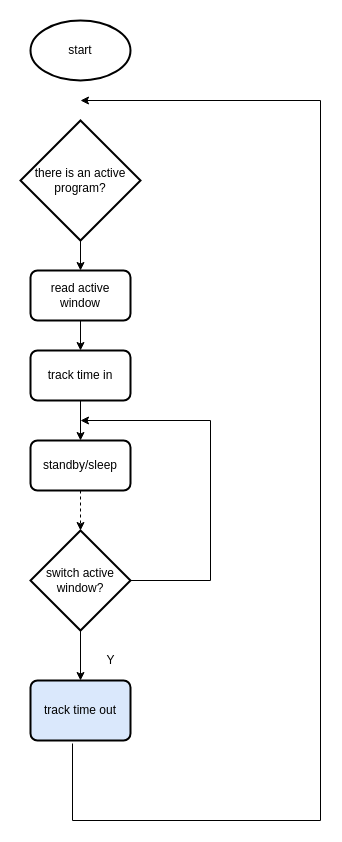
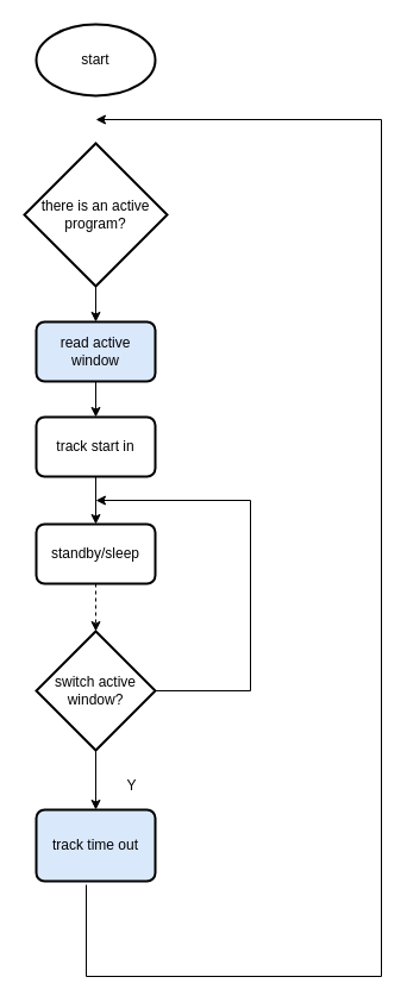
- <mxCell id="4" value="read active window" style="rounded=1;whiteSpace=wrap;html=1;absoluteArcSize=1;arcSize=14;strokeWidth=2;" vertex="1" parent="1"><mxGeometry x="30" y="270" width="100" height="50" as="geometry" /></mxCell>
+ <mxCell id="4" value="read active window" style="rounded=1;whiteSpace=wrap;html=1;absoluteArcSize=1;arcSize=14;strokeWidth=2;fillColor=#dae8fc;" vertex="1" parent="1"><mxGeometry x="30" y="270" width="100" height="50" as="geometry" /></mxCell>
- <mxCell id="13" value="track time in" style="rounded=1;whiteSpace=wrap;html=1;absoluteArcSize=1;arcSize=14;strokeWidth=2;" vertex="1" parent="1"><mxGeometry x="30" y="350" width="100" height="50" as="geometry" /></mxCell>
+ <mxCell id="13" value="track start in" style="rounded=1;whiteSpace=wrap;html=1;absoluteArcSize=1;arcSize=14;strokeWidth=2;" vertex="1" parent="1"><mxGeometry x="30" y="350" width="100" height="50" as="geometry" /></mxCell>
